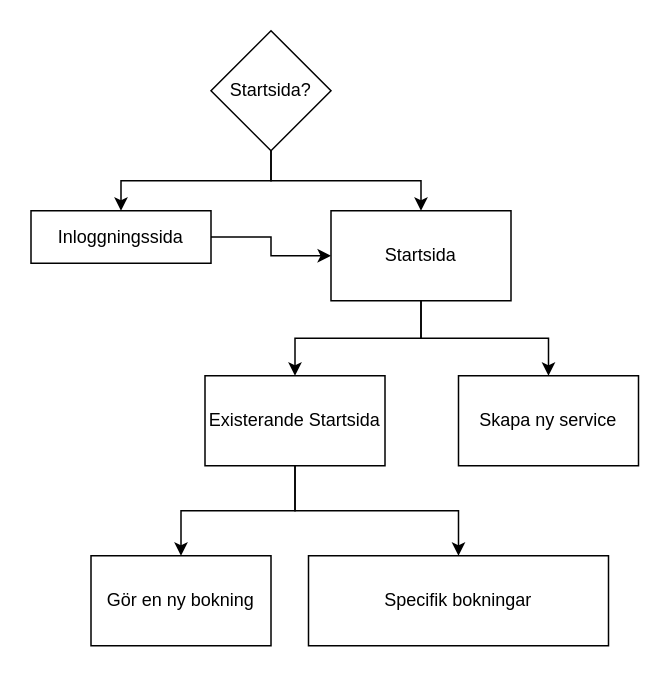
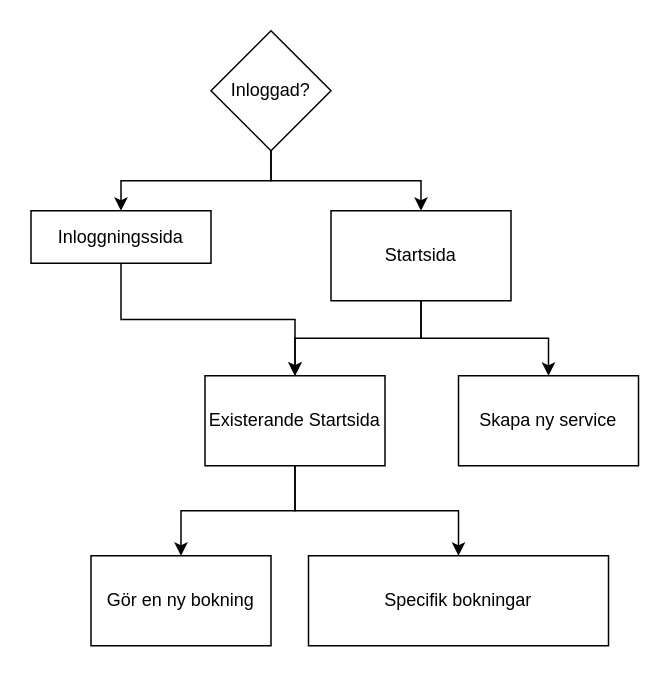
- <mxCell id="7" value="Startsida?" style="rhombus;whiteSpace=wrap;html=1;" vertex="1" parent="1"><mxGeometry x="140" y="20" width="80" height="80" as="geometry" /></mxCell>
+ <mxCell id="7" value="Inloggad?" style="rhombus;whiteSpace=wrap;html=1;" vertex="1" parent="1"><mxGeometry x="140" y="20" width="80" height="80" as="geometry" /></mxCell>
- <mxCell id="8" style="edgeStyle=orthogonalEdgeStyle;rounded=0;orthogonalLoop=1;jettySize=auto;html=1;entryX=0;entryY=0.5;entryDx=0;entryDy=0;" edge="1" parent="1" source="9" target="4"><mxGeometry relative="1" as="geometry" /></mxCell>
+ <mxCell id="8" style="edgeStyle=orthogonalEdgeStyle;rounded=0;orthogonalLoop=1;jettySize=auto;html=1;" edge="1" parent="1" source="9" target="12"><mxGeometry relative="1" as="geometry" /></mxCell>
